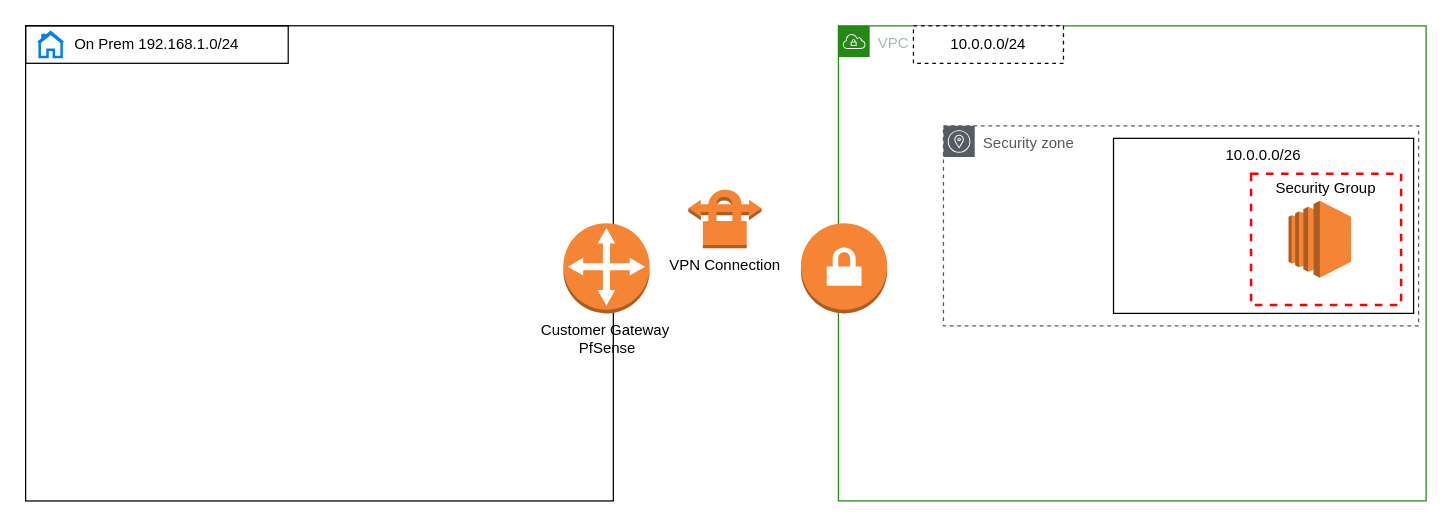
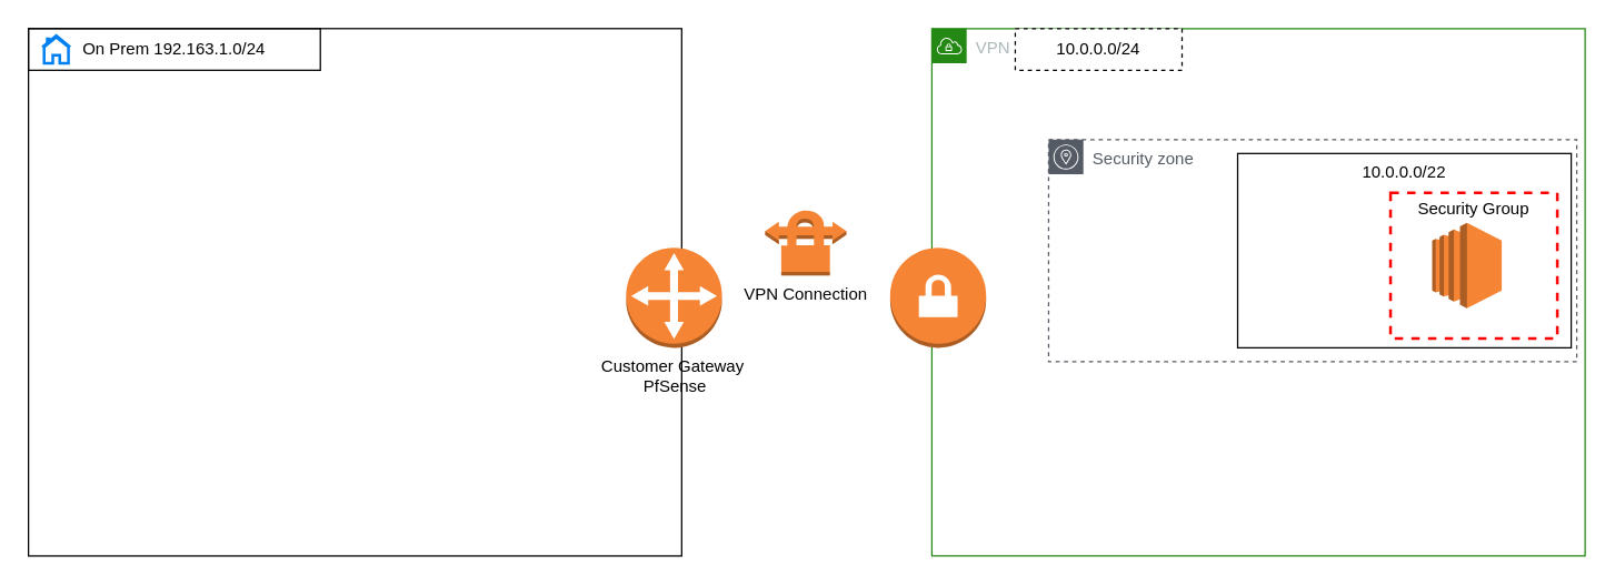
- <mxCell id="4" value="VPC" style="points=[[0,0],[0.25,0],[0.5,0],[0.75,0],[1,0],[1,0.25],[1,0.5],[1,0.75],[1,1],[0.75,1],[0.5,1],[0.25,1],[0,1],[0,0.75],[0,0.5],[0,0.25]];outlineConnect=0;gradientColor=none;html=1;whiteSpace=wrap;fontSize=12;fontStyle=0;shape=mxgraph.aws4.group;grIcon=mxgraph.aws4.group_vpc;strokeColor=#248814;fillColor=none;verticalAlign=top;align=left;spacingLeft=30;fontColor=#AAB7B8;dashed=0;" parent="1" vertex="1"><mxGeometry x="670" y="20" width="470" height="380" as="geometry" /></mxCell>
+ <mxCell id="4" value="VPN" style="points=[[0,0],[0.25,0],[0.5,0],[0.75,0],[1,0],[1,0.25],[1,0.5],[1,0.75],[1,1],[0.75,1],[0.5,1],[0.25,1],[0,1],[0,0.75],[0,0.5],[0,0.25]];outlineConnect=0;gradientColor=none;html=1;whiteSpace=wrap;fontSize=12;fontStyle=0;shape=mxgraph.aws4.group;grIcon=mxgraph.aws4.group_vpc;strokeColor=#248814;fillColor=none;verticalAlign=top;align=left;spacingLeft=30;fontColor=#AAB7B8;dashed=0;" parent="1" vertex="1"><mxGeometry x="670" y="20" width="470" height="380" as="geometry" /></mxCell>
- <mxCell id="9" value="On Prem 192.168.1.0/24" style="rounded=0;whiteSpace=wrap;html=1;fillColor=none;" parent="1" vertex="1"><mxGeometry x="20" y="20" width="210" height="30" as="geometry" /></mxCell>
+ <mxCell id="9" value="On Prem 192.163.1.0/24" style="rounded=0;whiteSpace=wrap;html=1;fillColor=none;" parent="1" vertex="1"><mxGeometry x="20" y="20" width="210" height="30" as="geometry" /></mxCell>
- <mxCell id="2" value="10.0.0.0/26" style="rounded=0;whiteSpace=wrap;html=1;shadow=0;fillColor=none;verticalAlign=top;" parent="1" vertex="1"><mxGeometry x="890" y="110" width="240" height="140" as="geometry" /></mxCell>
+ <mxCell id="2" value="10.0.0.0/22" style="rounded=0;whiteSpace=wrap;html=1;shadow=0;fillColor=none;verticalAlign=top;" parent="1" vertex="1"><mxGeometry x="890" y="110" width="240" height="140" as="geometry" /></mxCell>
